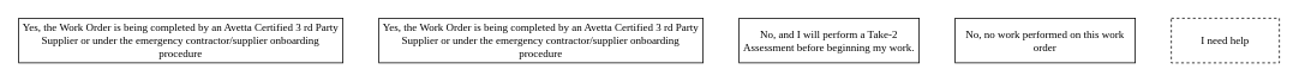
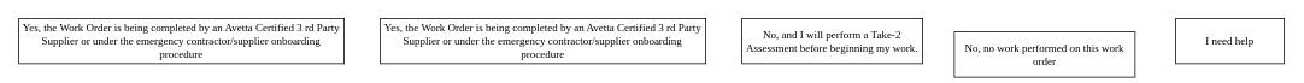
- <mxCell id="5" value="No, no work performed on this work order" style="whiteSpace=wrap;html=1;rounded=0;shadow=0;comic=0;labelBackgroundColor=none;strokeWidth=1;fontFamily=Verdana;fontSize=12;align=center;" vertex="1" parent="1"><mxGeometry x="1060" y="20" width="200" height="50" as="geometry" /></mxCell>
+ <mxCell id="5" value="No, no work performed on this work order" style="whiteSpace=wrap;html=1;rounded=0;shadow=0;comic=0;labelBackgroundColor=none;strokeWidth=1;fontFamily=Verdana;fontSize=12;align=center;" vertex="1" parent="1"><mxGeometry x="1055" y="35" width="200" height="50" as="geometry" /></mxCell>
- <mxCell id="6" value="I need help" style="whiteSpace=wrap;html=1;rounded=0;shadow=0;comic=0;labelBackgroundColor=none;strokeWidth=1;fontFamily=Verdana;fontSize=12;align=center;dashed=1;" vertex="1" parent="1"><mxGeometry x="1300" y="20" width="120" height="50" as="geometry" /></mxCell>
+ <mxCell id="6" value="I need help" style="whiteSpace=wrap;html=1;rounded=0;shadow=0;comic=0;labelBackgroundColor=none;strokeWidth=1;fontFamily=Verdana;fontSize=12;align=center;" vertex="1" parent="1"><mxGeometry x="1300" y="20" width="120" height="50" as="geometry" /></mxCell>
